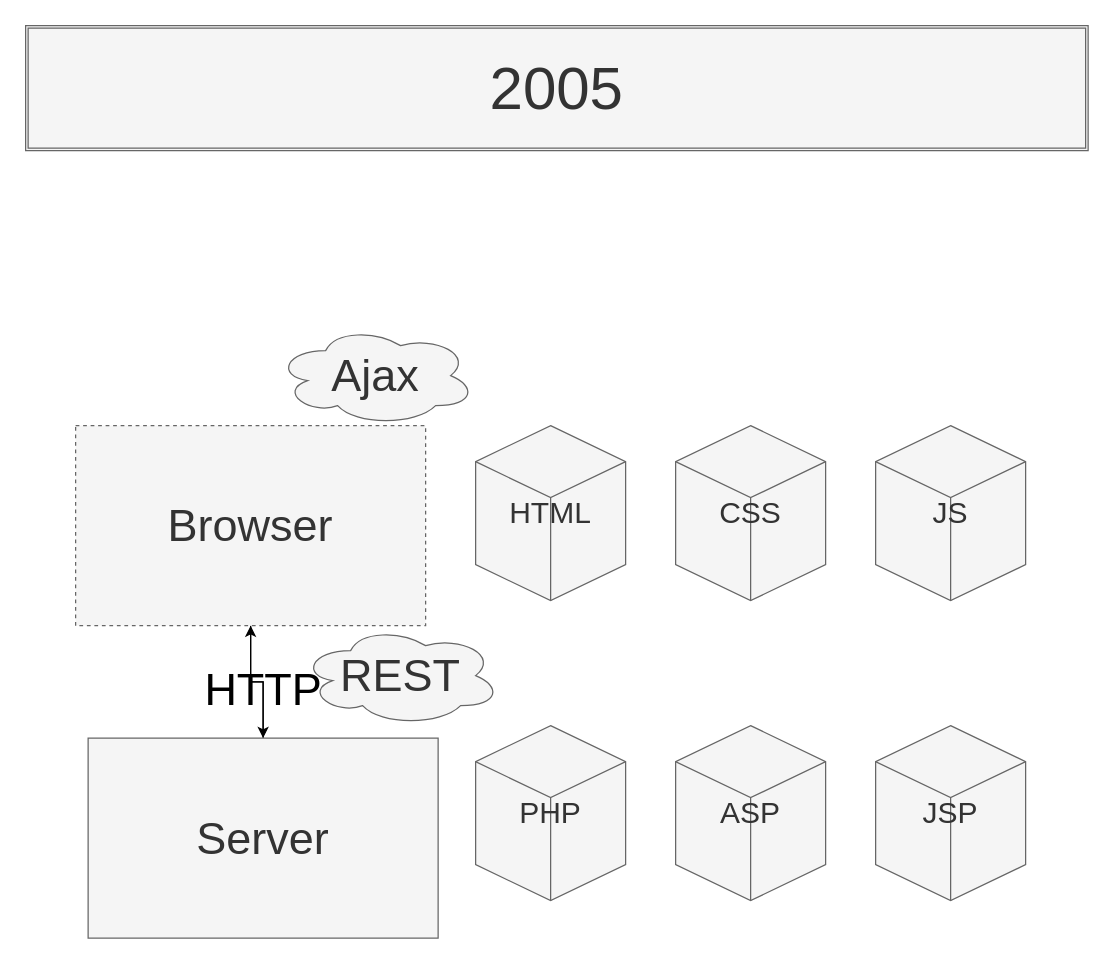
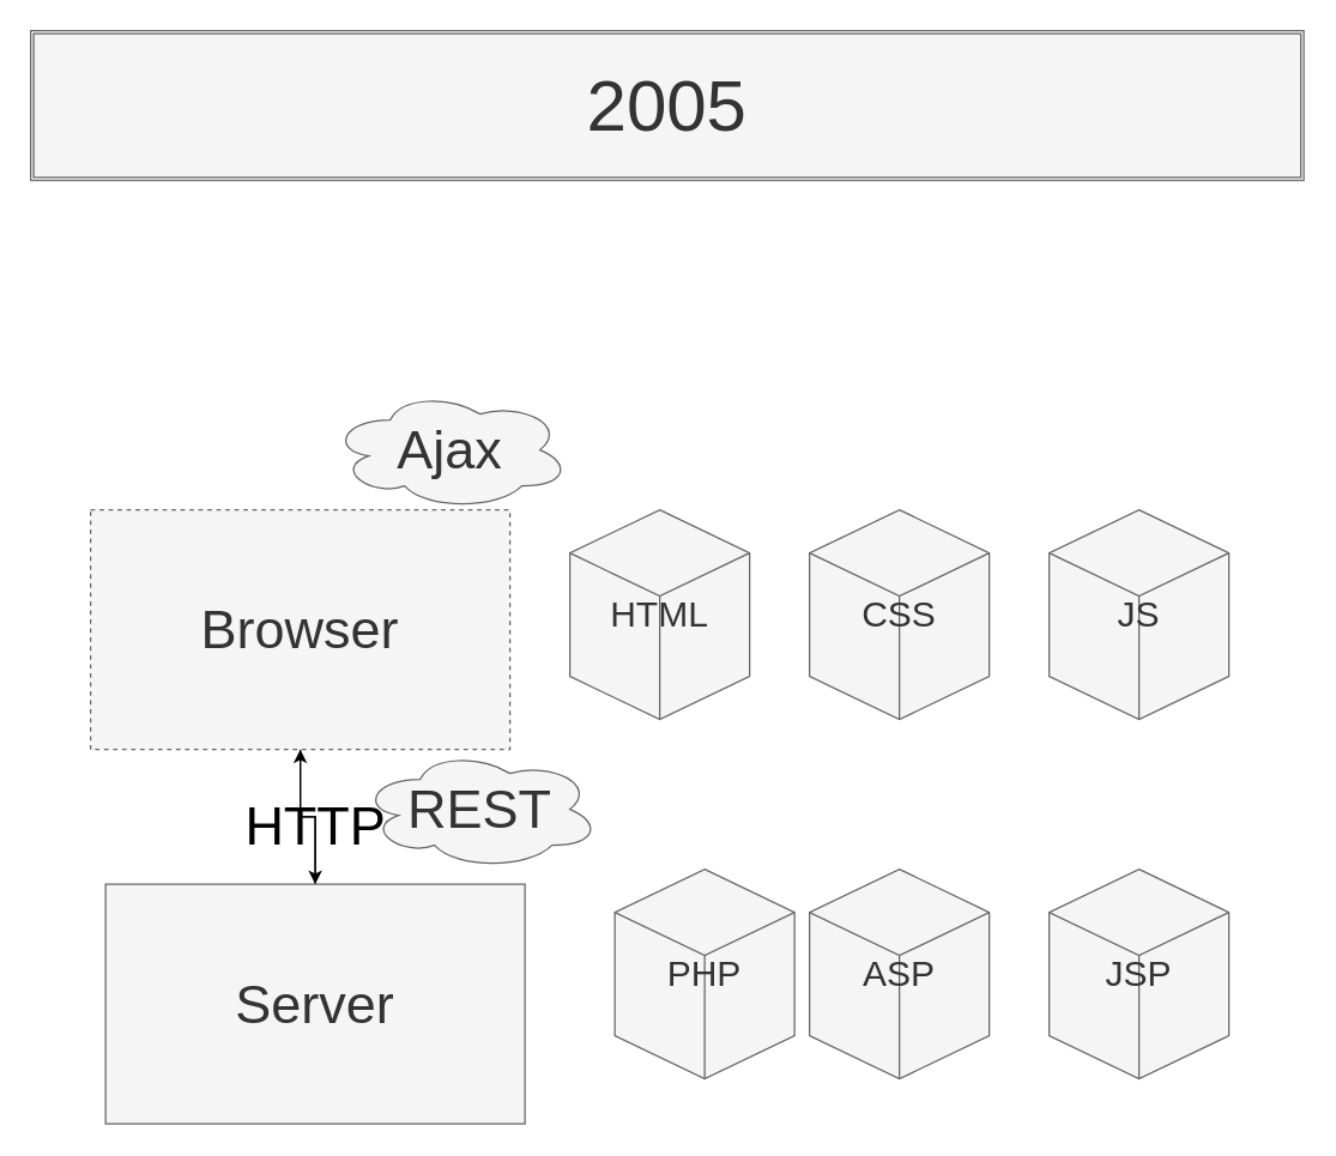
- <mxCell id="11" value="&lt;font style=&quot;font-size: 24px&quot;&gt;PHP&lt;/font&gt;" style="html=1;whiteSpace=wrap;shape=isoCube2;backgroundOutline=1;isoAngle=15;shadow=0;sketch=0;fillColor=#f5f5f5;strokeColor=#666666;fontColor=#333333;" parent="1" vertex="1"><mxGeometry x="380" y="580" width="120" height="140" as="geometry" /></mxCell>
+ <mxCell id="11" value="&lt;font style=&quot;font-size: 24px&quot;&gt;PHP&lt;/font&gt;" style="html=1;whiteSpace=wrap;shape=isoCube2;backgroundOutline=1;isoAngle=15;shadow=0;sketch=0;fillColor=#f5f5f5;strokeColor=#666666;fontColor=#333333;" parent="1" vertex="1"><mxGeometry x="410" y="580" width="120" height="140" as="geometry" /></mxCell>
